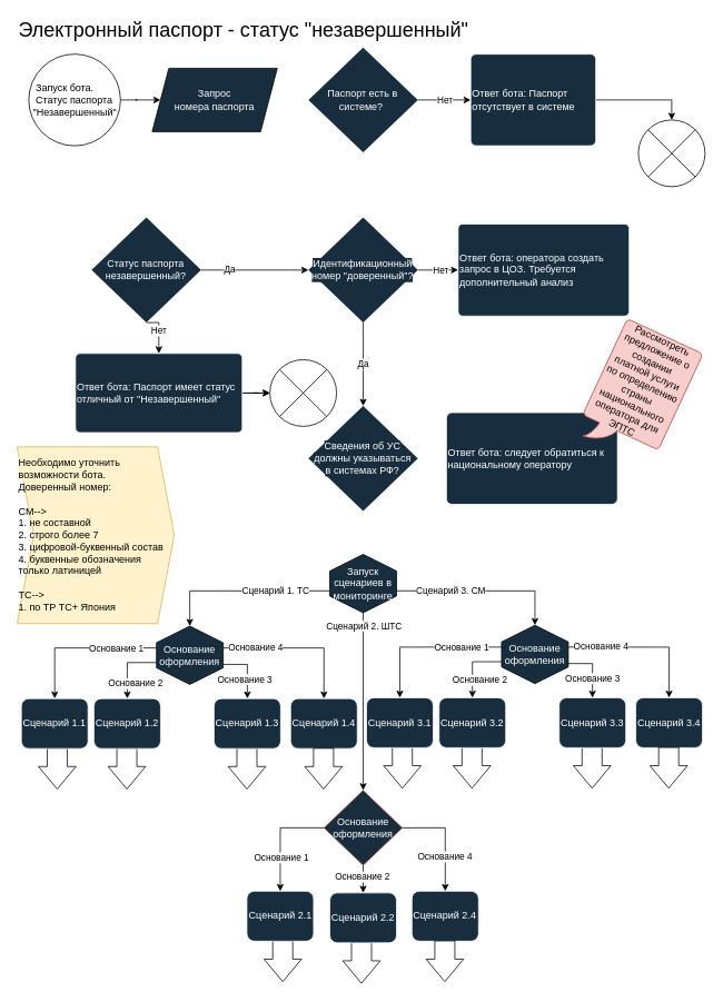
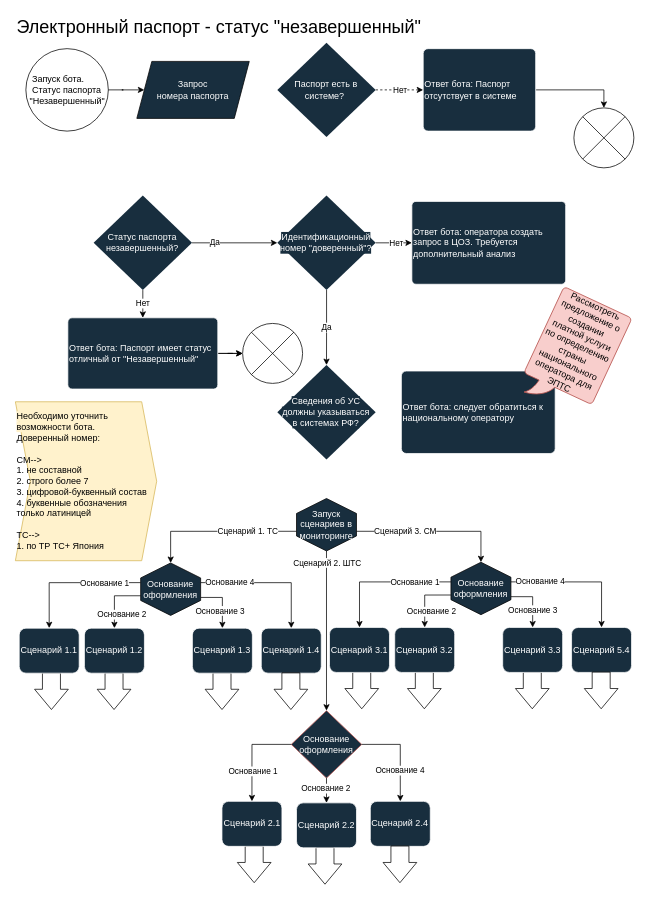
- <mxCell id="70" value="Нет" style="edgeStyle=orthogonalEdgeStyle;rounded=0;orthogonalLoop=1;jettySize=auto;html=1;exitX=1;exitY=0.5;exitDx=0;exitDy=0;entryX=0;entryY=0.5;entryDx=0;entryDy=0;" edge="1" parent="1" source="71" target="73"><mxGeometry relative="1" as="geometry" /></mxCell>
+ <mxCell id="70" value="Нет" style="edgeStyle=orthogonalEdgeStyle;rounded=0;orthogonalLoop=1;jettySize=auto;html=1;exitX=1;exitY=0.5;exitDx=0;exitDy=0;entryX=0;entryY=0.5;entryDx=0;entryDy=0;dashed=1;" edge="1" parent="1" source="71" target="73"><mxGeometry relative="1" as="geometry" /></mxCell>
- <mxCell id="60" value="&lt;span style=&quot;background-color: rgb(24, 46, 62);&quot;&gt;Статус паспорта незавершенный?&lt;/span&gt;" style="rhombus;whiteSpace=wrap;html=1;fillColor=#182E3E;strokeColor=none;fontColor=#FFFFFF;" vertex="1" parent="1"><mxGeometry x="109.375" y="260" width="131.25" height="126" as="geometry" /></mxCell>
+ <mxCell id="60" value="&lt;span style=&quot;background-color: rgb(24, 46, 62);&quot;&gt;Статус паспорта незавершенный?&lt;/span&gt;" style="rhombus;whiteSpace=wrap;html=1;fillColor=#182E3E;strokeColor=none;fontColor=#FFFFFF;" vertex="1" parent="1"><mxGeometry x="124.375" y="260" width="131.25" height="126" as="geometry" /></mxCell>
- <mxCell id="23" value="Сценарий 3.4" style="rounded=1;whiteSpace=wrap;html=1;align=center;labelBackgroundColor=none;fillColor=#182E3E;strokeColor=#FFFFFF;fontColor=#FFFFFF;" vertex="1" parent="1"><mxGeometry x="761.88" y="836" width="80" height="60" as="geometry" /></mxCell>
+ <mxCell id="23" value="Сценарий 5.4" style="rounded=1;whiteSpace=wrap;html=1;align=center;labelBackgroundColor=none;fillColor=#182E3E;strokeColor=#FFFFFF;fontColor=#FFFFFF;" vertex="1" parent="1"><mxGeometry x="761.88" y="836" width="80" height="60" as="geometry" /></mxCell>
